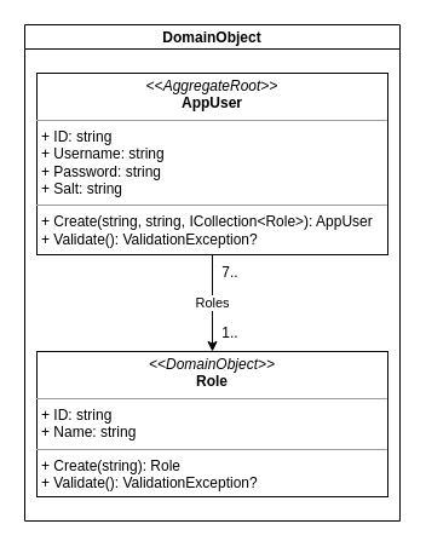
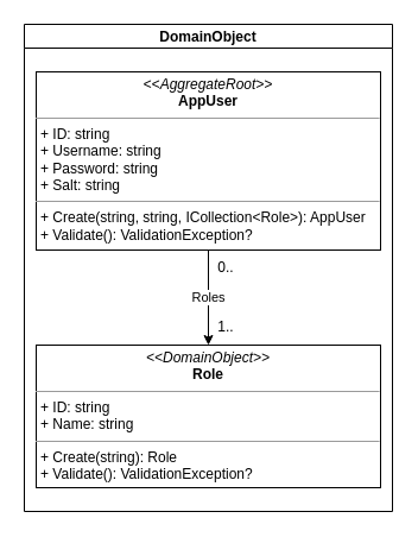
- <mxCell id="6" value="7.." style="text;html=1;strokeColor=none;fillColor=none;align=center;verticalAlign=middle;whiteSpace=wrap;rounded=0;" vertex="1" parent="2"><mxGeometry x="140" y="190" width="60" height="30" as="geometry" /></mxCell>
+ <mxCell id="6" value="0.." style="text;html=1;strokeColor=none;fillColor=none;align=center;verticalAlign=middle;whiteSpace=wrap;rounded=0;" vertex="1" parent="2"><mxGeometry x="140" y="190" width="60" height="30" as="geometry" /></mxCell>
